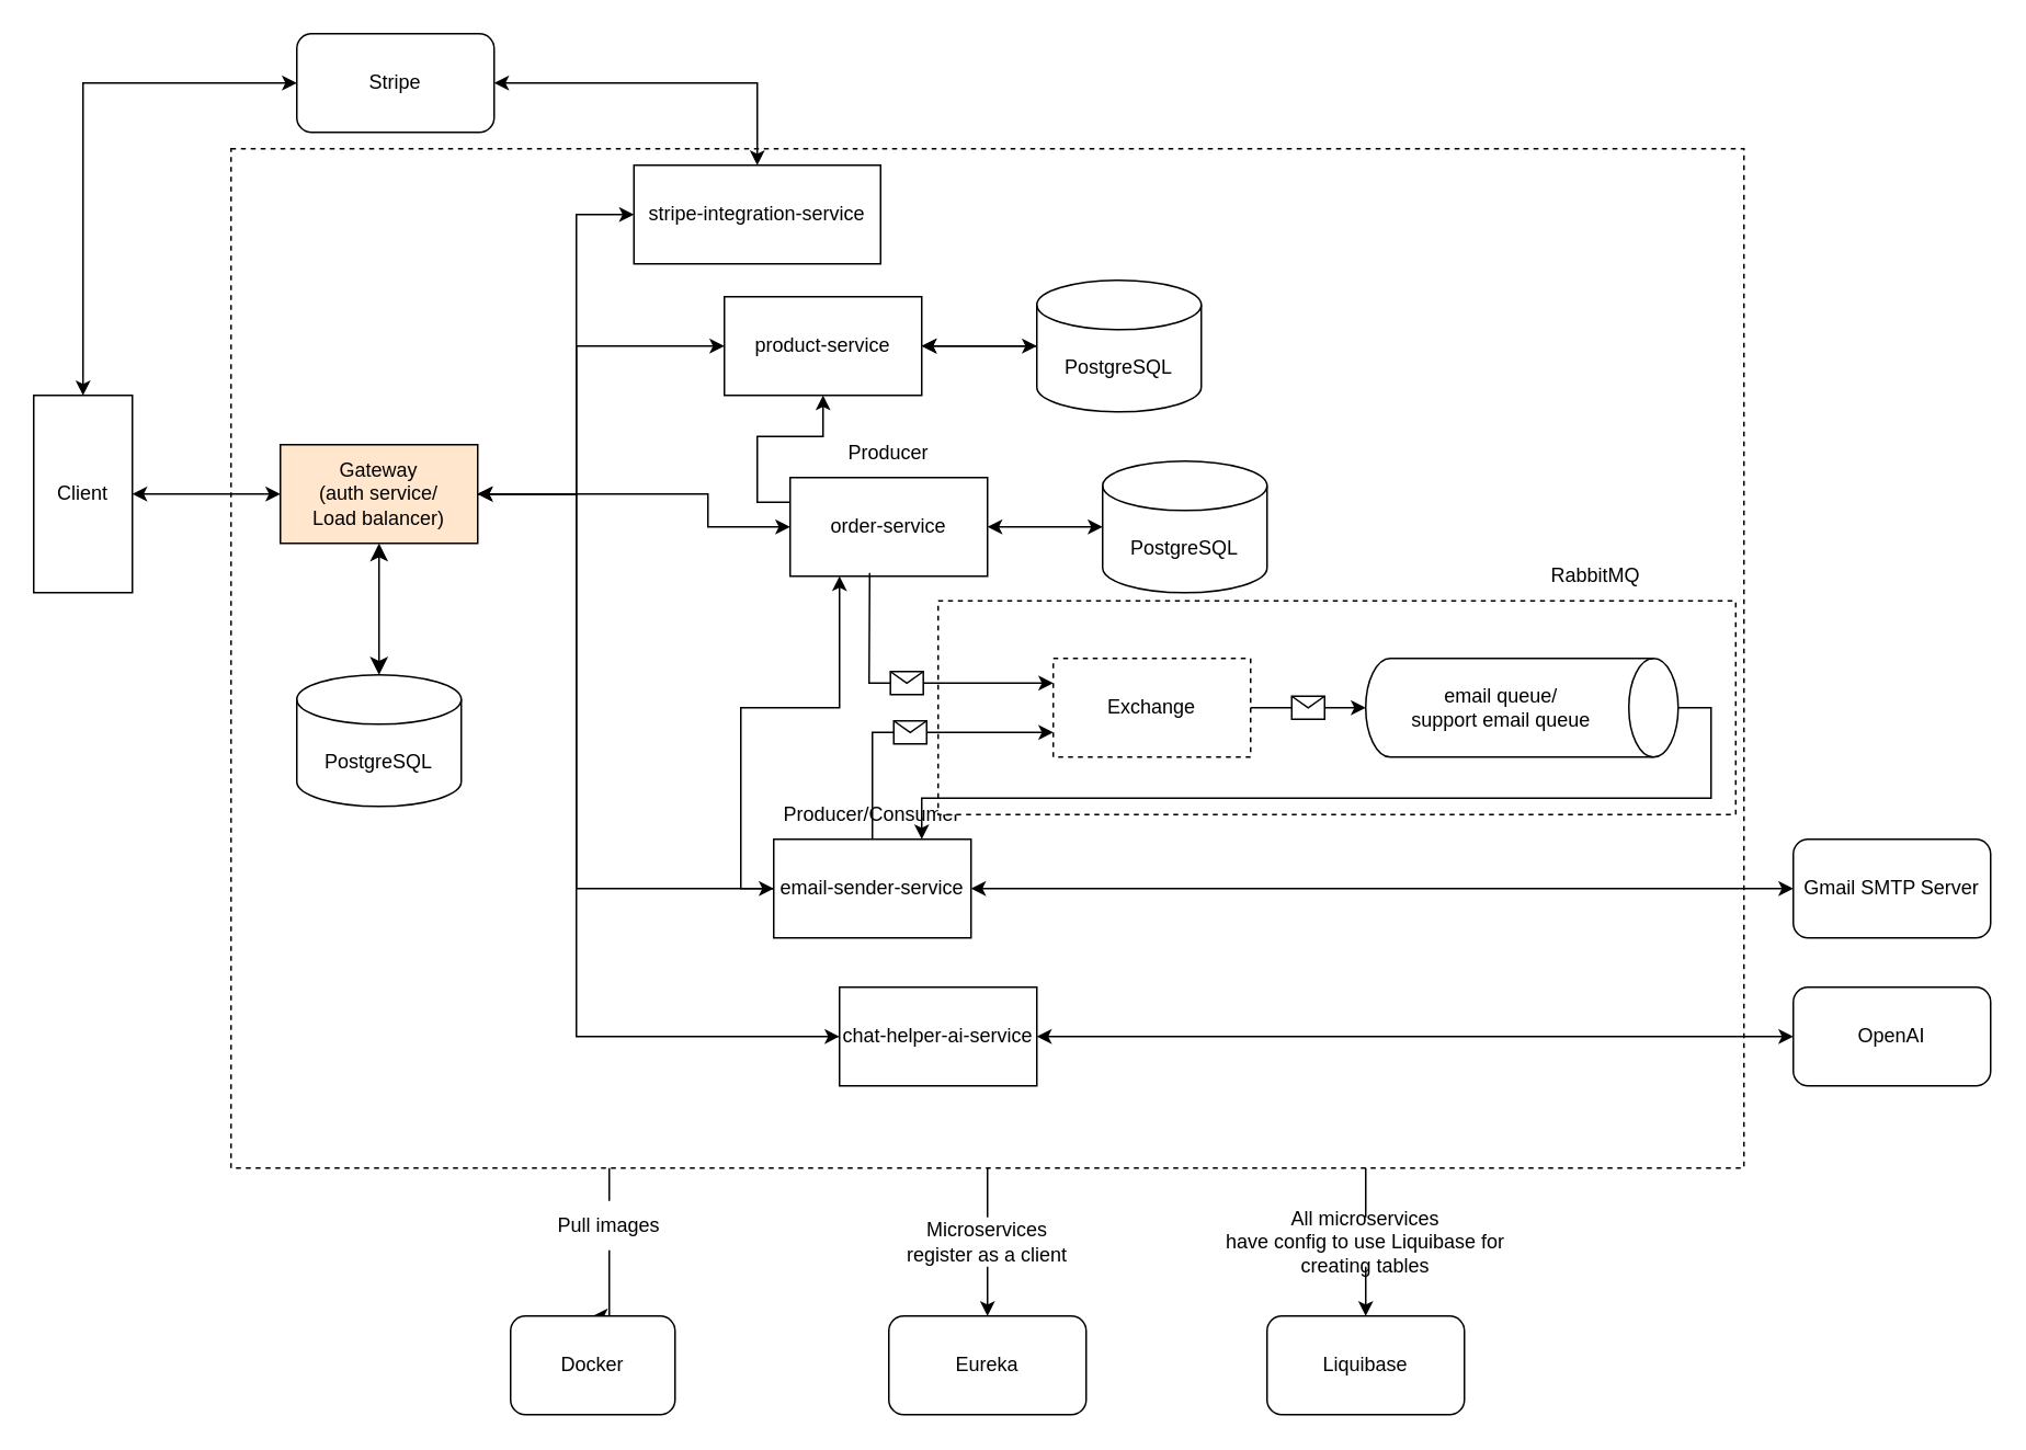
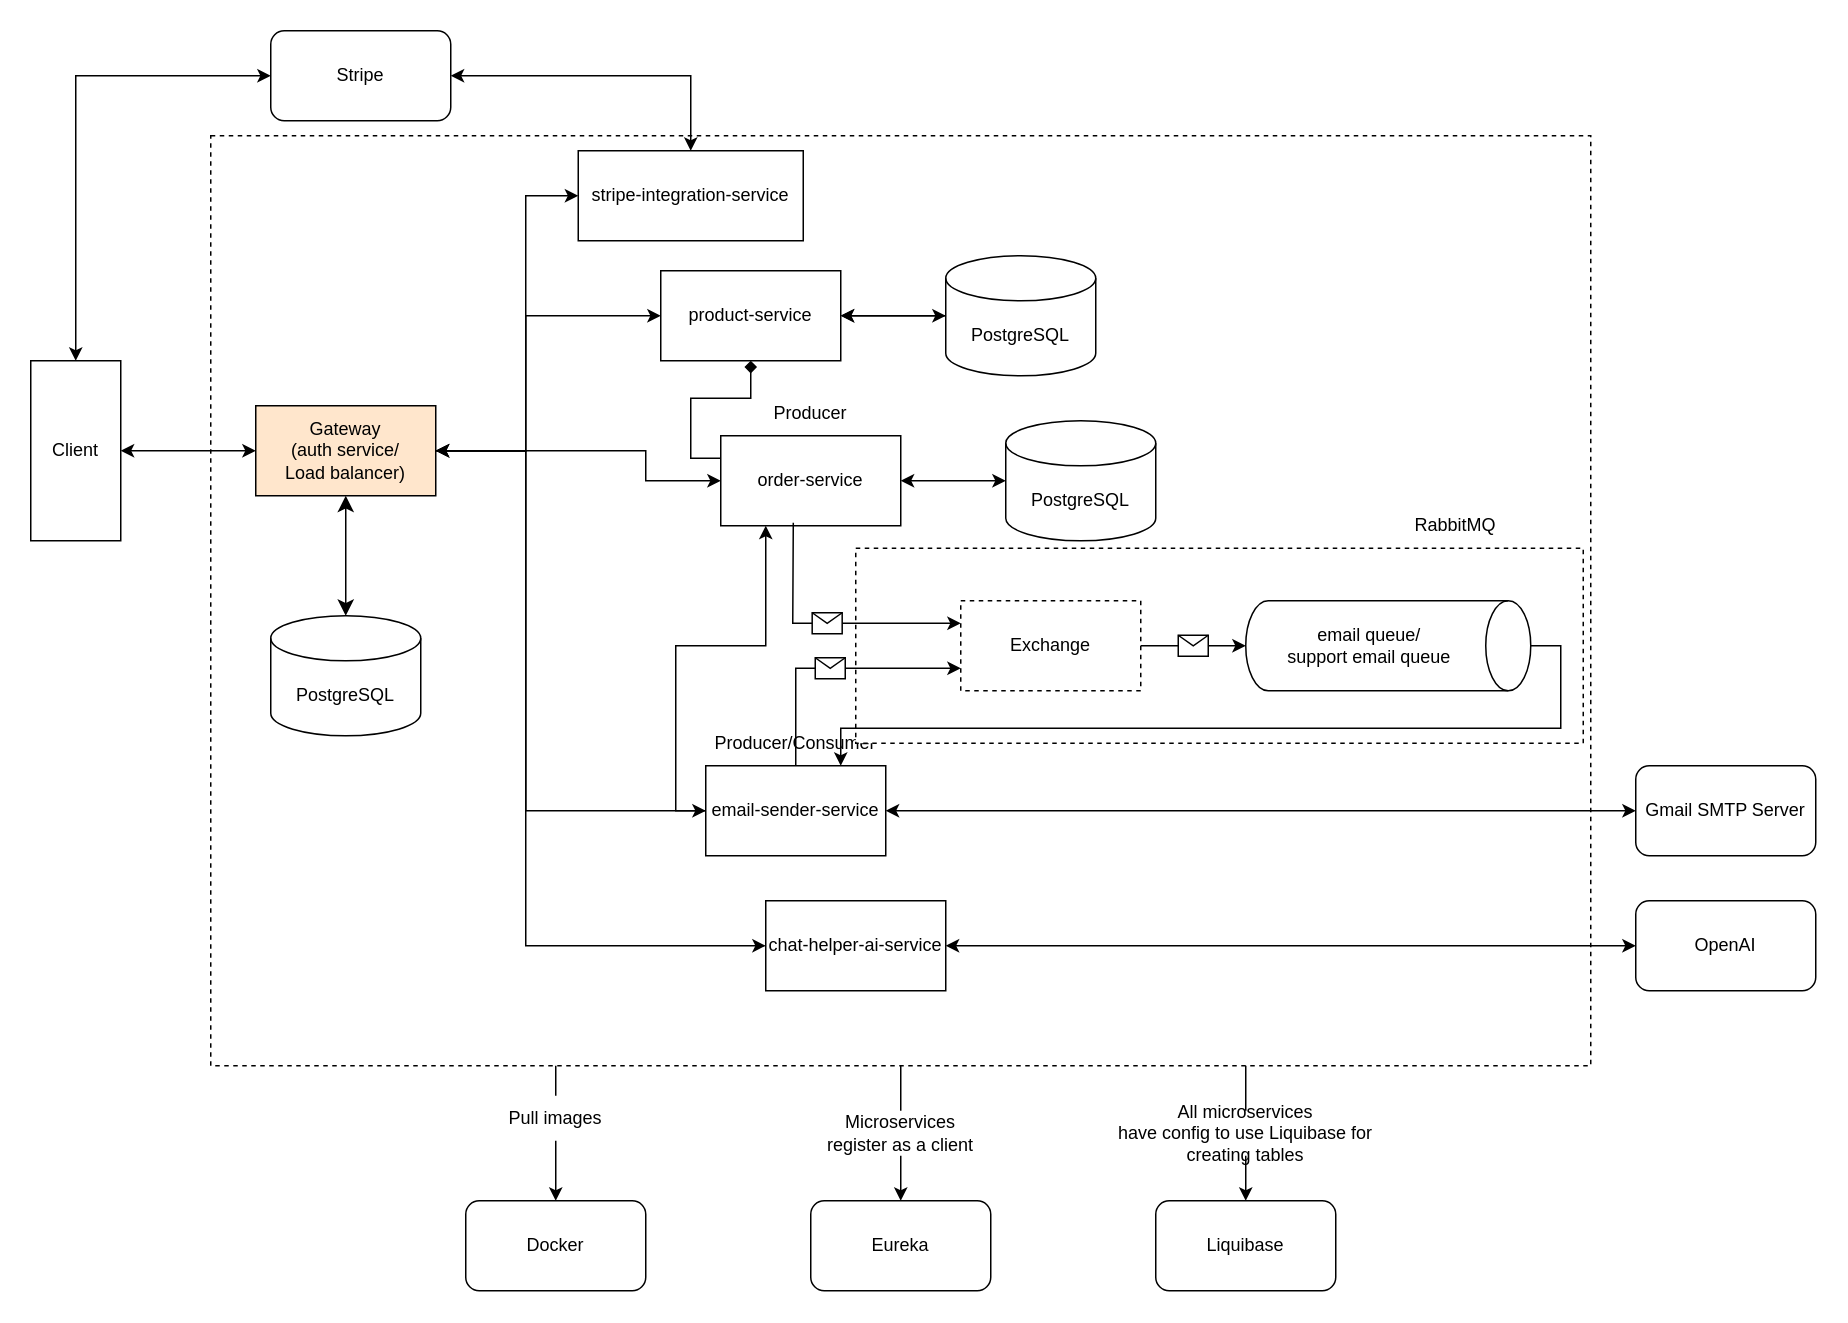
- <mxCell id="16" style="edgeStyle=orthogonalEdgeStyle;rounded=0;orthogonalLoop=1;jettySize=auto;html=1;exitX=0;exitY=0.25;exitDx=0;exitDy=0;entryX=0.5;entryY=1;entryDx=0;entryDy=0;" edge="1" parent="1" source="17" target="12"><mxGeometry relative="1" as="geometry" /></mxCell>
+ <mxCell id="16" style="edgeStyle=orthogonalEdgeStyle;rounded=0;orthogonalLoop=1;jettySize=auto;html=1;exitX=0;exitY=0.25;exitDx=0;exitDy=0;entryX=0.5;entryY=1;entryDx=0;entryDy=0;endArrow=diamond;" edge="1" parent="1" source="17" target="12"><mxGeometry relative="1" as="geometry" /></mxCell>
- <mxCell id="30" value="Docker" style="rounded=1;whiteSpace=wrap;html=1;" vertex="1" parent="1"><mxGeometry x="310" y="800" width="100" height="60" as="geometry" /></mxCell>
+ <mxCell id="30" value="Docker" style="rounded=1;whiteSpace=wrap;html=1;" vertex="1" parent="1"><mxGeometry x="310" y="800" width="120" height="60" as="geometry" /></mxCell>
